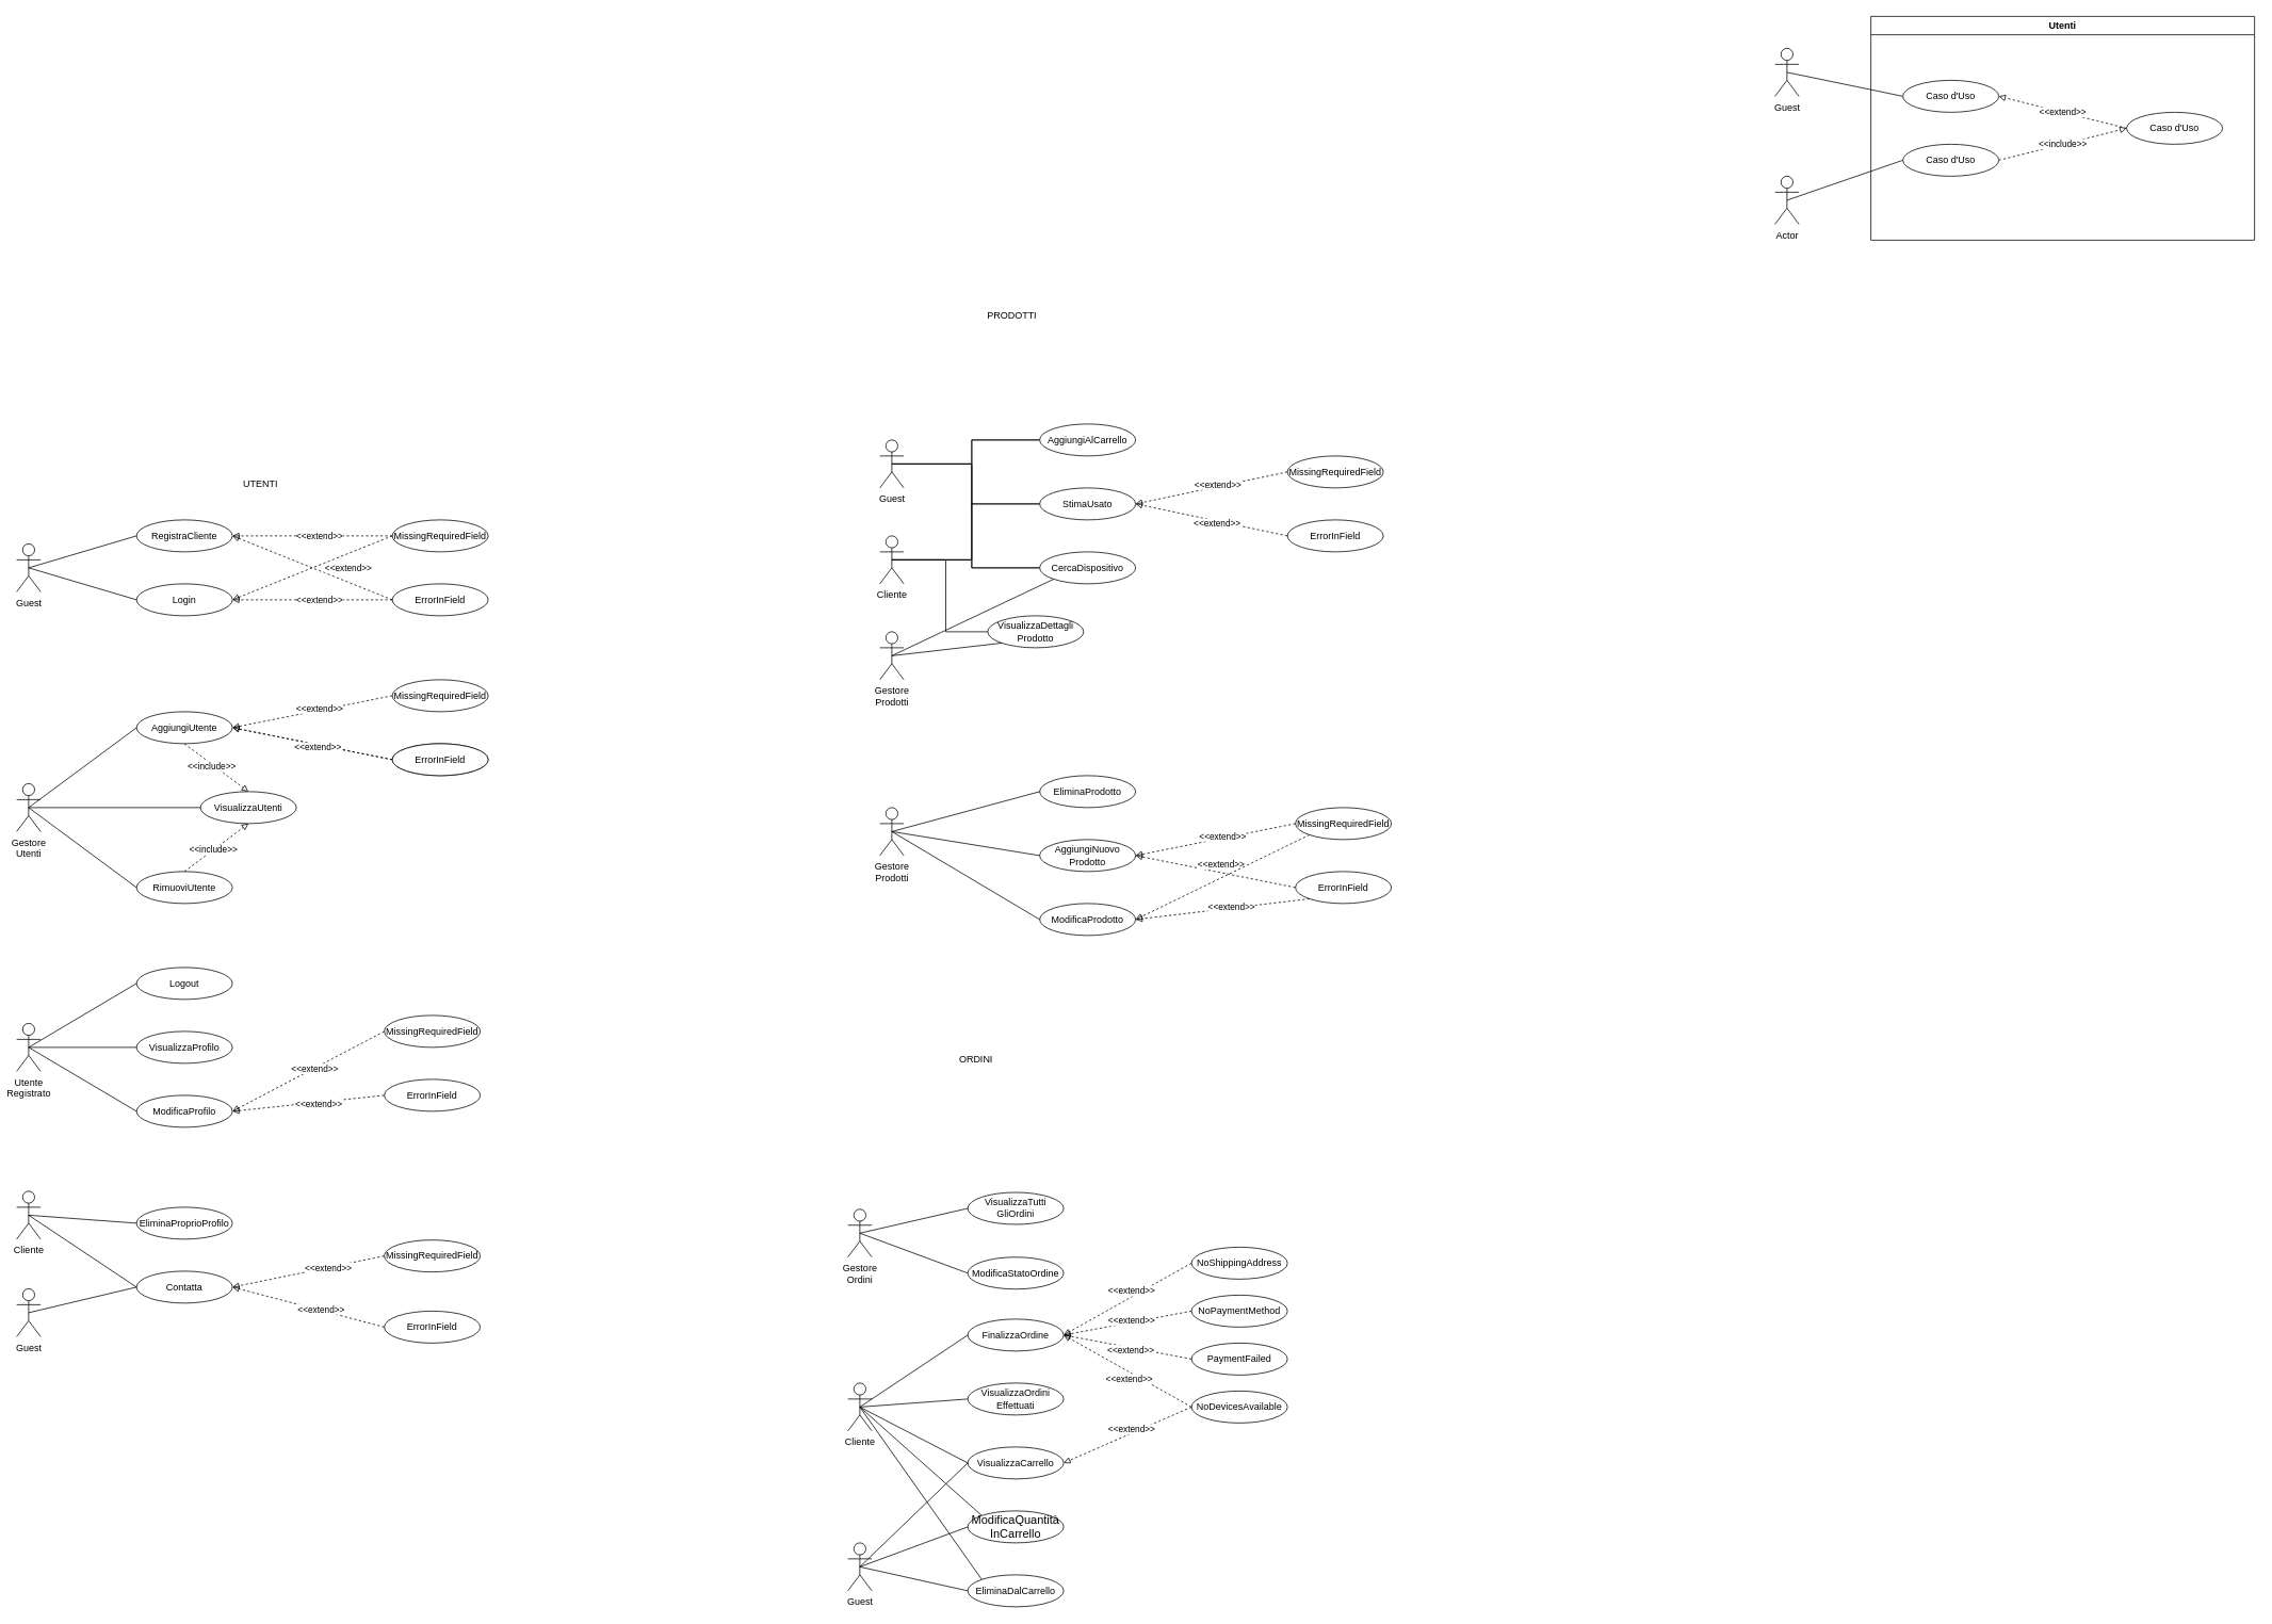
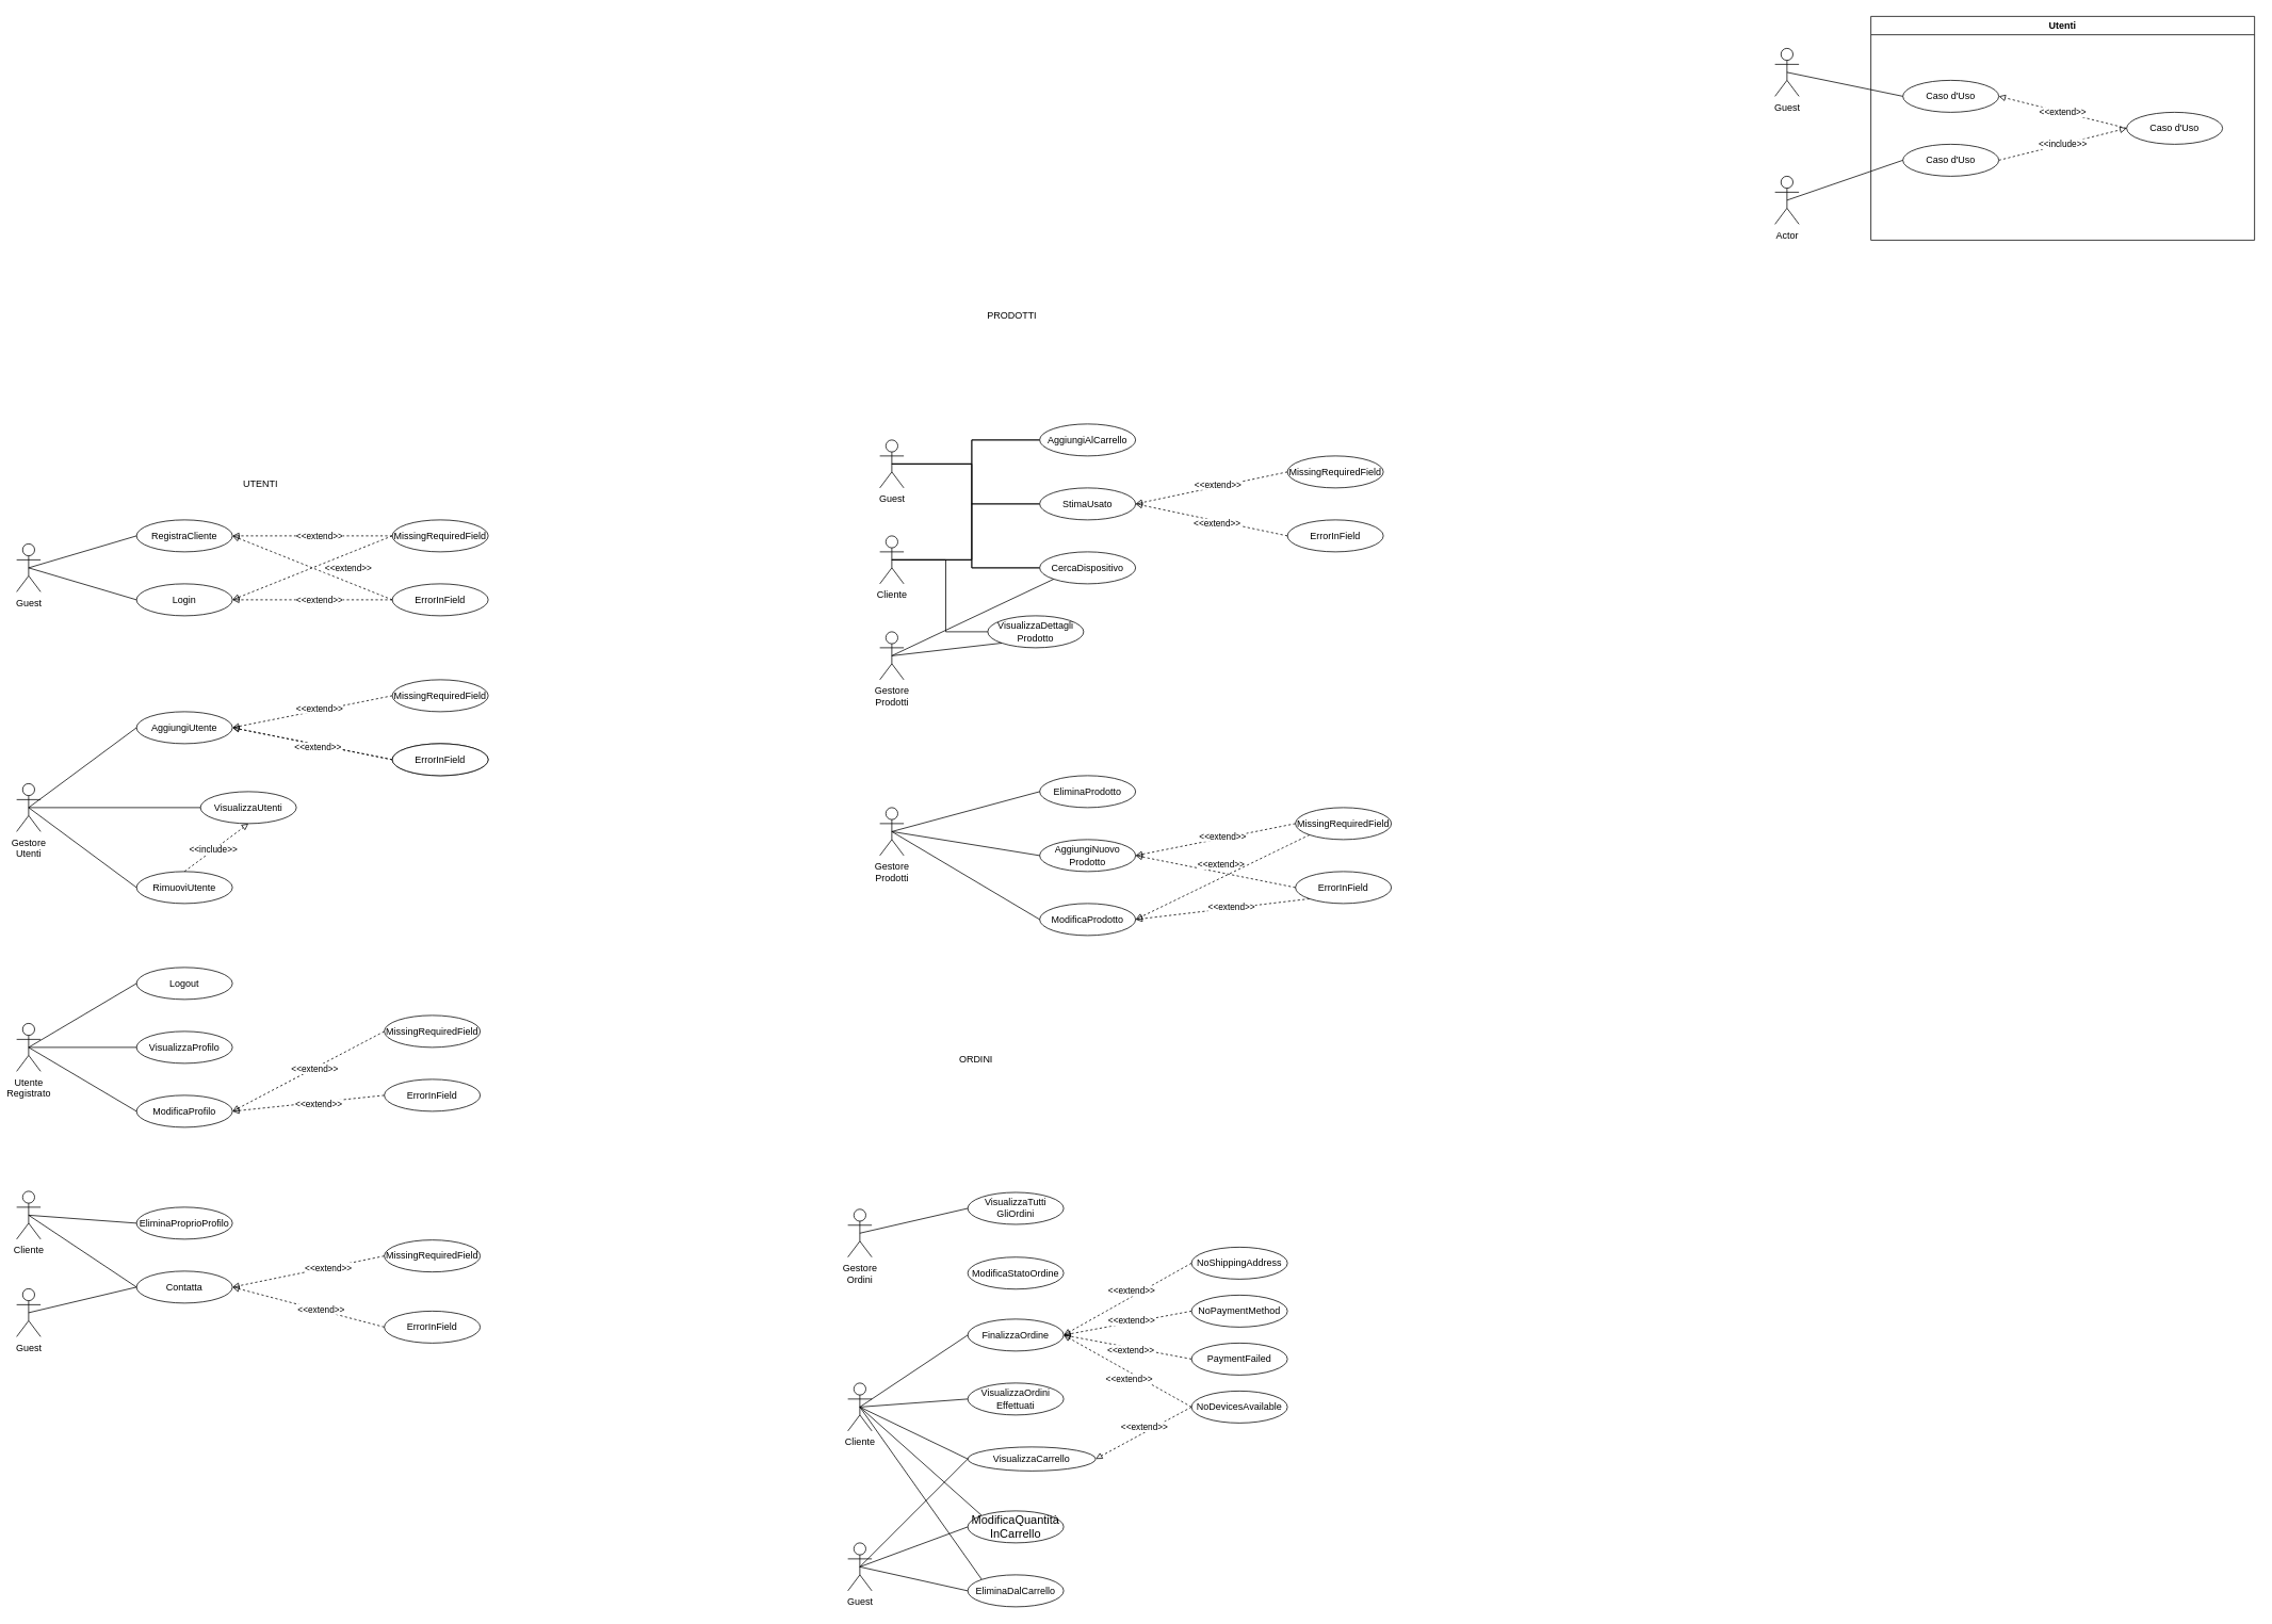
- <mxCell id="29" value="" style="edgeStyle=none;rounded=0;orthogonalLoop=1;jettySize=auto;html=1;exitX=0.5;exitY=1;exitDx=0;exitDy=0;entryX=0.5;entryY=0;entryDx=0;entryDy=0;dashed=1;endArrow=block;endFill=0;" parent="1" source="26" target="27" edge="1"><mxGeometry relative="1" as="geometry"><mxPoint x="10" y="470" as="sourcePoint" /><mxPoint x="-190" y="600" as="targetPoint" /></mxGeometry></mxCell>
- <mxCell id="30" value="&amp;lt;&amp;lt;include&amp;gt;&amp;gt;" style="edgeLabel;html=1;align=center;verticalAlign=middle;resizable=0;points=[];" parent="29" vertex="1" connectable="0"><mxGeometry x="-0.436" y="-2" relative="1" as="geometry"><mxPoint x="12" y="9" as="offset" /></mxGeometry></mxCell>
- <mxCell id="87" value="" style="endArrow=none;html=1;rounded=0;entryX=0;entryY=0.5;entryDx=0;entryDy=0;exitX=0.5;exitY=0.5;exitDx=0;exitDy=0;exitPerimeter=0;" parent="1" source="75" target="86" edge="1"><mxGeometry width="50" height="50" relative="1" as="geometry"><mxPoint x="1095" y="1552.51" as="sourcePoint" /><mxPoint x="1240" y="1522.51" as="targetPoint" /></mxGeometry></mxCell>
- <mxCell id="117" value="VisualizzaCarrello" style="ellipse;whiteSpace=wrap;html=1;" parent="1" vertex="1"><mxGeometry x="1210" y="1810" width="120" height="40" as="geometry" /></mxCell>
+ <mxCell id="117" value="VisualizzaCarrello" style="ellipse;whiteSpace=wrap;html=1;" parent="1" vertex="1"><mxGeometry x="1210" y="1810" width="160" height="30" as="geometry" /></mxCell>
